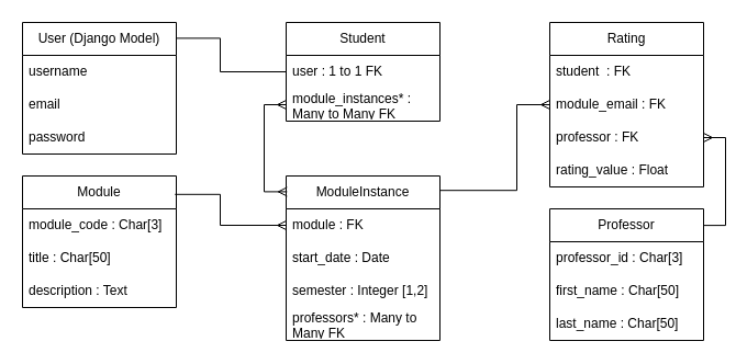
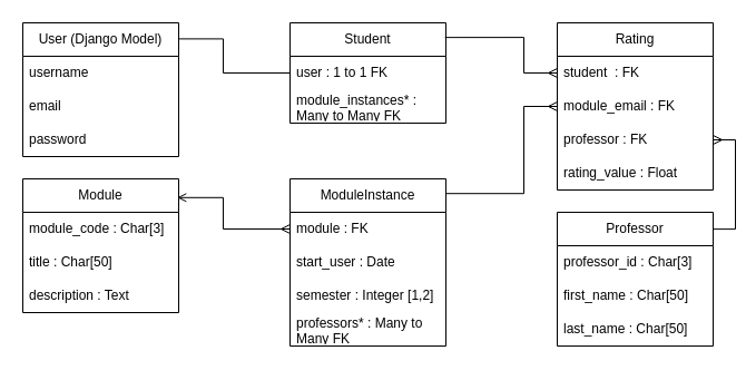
+ <mxCell id="30" style="edgeStyle=orthogonalEdgeStyle;rounded=0;orthogonalLoop=1;jettySize=auto;html=1;exitX=0;exitY=0.5;exitDx=0;exitDy=0;entryX=0.994;entryY=0.146;entryDx=0;entryDy=0;entryPerimeter=0;endArrow=none;endFill=0;startArrow=ERmany;startFill=0;" edge="1" parent="1" source="23" target="19"><mxGeometry relative="1" as="geometry"><Array as="points"><mxPoint x="470" y="65" /><mxPoint x="470" y="33" /></Array></mxGeometry></mxCell>
- <mxCell id="29" style="edgeStyle=orthogonalEdgeStyle;rounded=0;orthogonalLoop=1;jettySize=auto;html=1;exitX=0;exitY=0.5;exitDx=0;exitDy=0;entryX=0.006;entryY=0.096;entryDx=0;entryDy=0;entryPerimeter=0;endArrow=ERmany;endFill=0;startArrow=ERmany;startFill=0;" edge="1" parent="1" source="21" target="6"><mxGeometry relative="1" as="geometry" /></mxCell>
- <mxCell id="28" style="edgeStyle=orthogonalEdgeStyle;rounded=0;orthogonalLoop=1;jettySize=auto;html=1;exitX=0;exitY=0.5;exitDx=0;exitDy=0;entryX=0.991;entryY=0.14;entryDx=0;entryDy=0;entryPerimeter=0;endArrow=none;endFill=0;startArrow=ERmany;startFill=0;" edge="1" parent="1" source="7" target="2"><mxGeometry relative="1" as="geometry"><Array as="points"><mxPoint x="200" y="205" /><mxPoint x="200" y="177" /></Array></mxGeometry></mxCell>
+ <mxCell id="28" style="edgeStyle=orthogonalEdgeStyle;rounded=0;orthogonalLoop=1;jettySize=auto;html=1;exitX=0;exitY=0.5;exitDx=0;exitDy=0;entryX=0.991;entryY=0.14;entryDx=0;entryDy=0;entryPerimeter=0;endArrow=open;endFill=0;startArrow=ERmany;startFill=0;" edge="1" parent="1" source="7" target="2"><mxGeometry relative="1" as="geometry"><Array as="points"><mxPoint x="200" y="205" /><mxPoint x="200" y="177" /></Array></mxGeometry></mxCell>
- <mxCell id="8" value="start_date : Date" style="text;strokeColor=none;fillColor=none;align=left;verticalAlign=middle;spacingLeft=4;spacingRight=4;overflow=hidden;points=[[0,0.5],[1,0.5]];portConstraint=eastwest;rotatable=0;whiteSpace=wrap;html=1;" vertex="1" parent="6"><mxGeometry y="60" width="140" height="30" as="geometry" /></mxCell>
+ <mxCell id="8" value="start_user : Date" style="text;strokeColor=none;fillColor=none;align=left;verticalAlign=middle;spacingLeft=4;spacingRight=4;overflow=hidden;points=[[0,0.5],[1,0.5]];portConstraint=eastwest;rotatable=0;whiteSpace=wrap;html=1;" vertex="1" parent="6"><mxGeometry y="60" width="140" height="30" as="geometry" /></mxCell>
